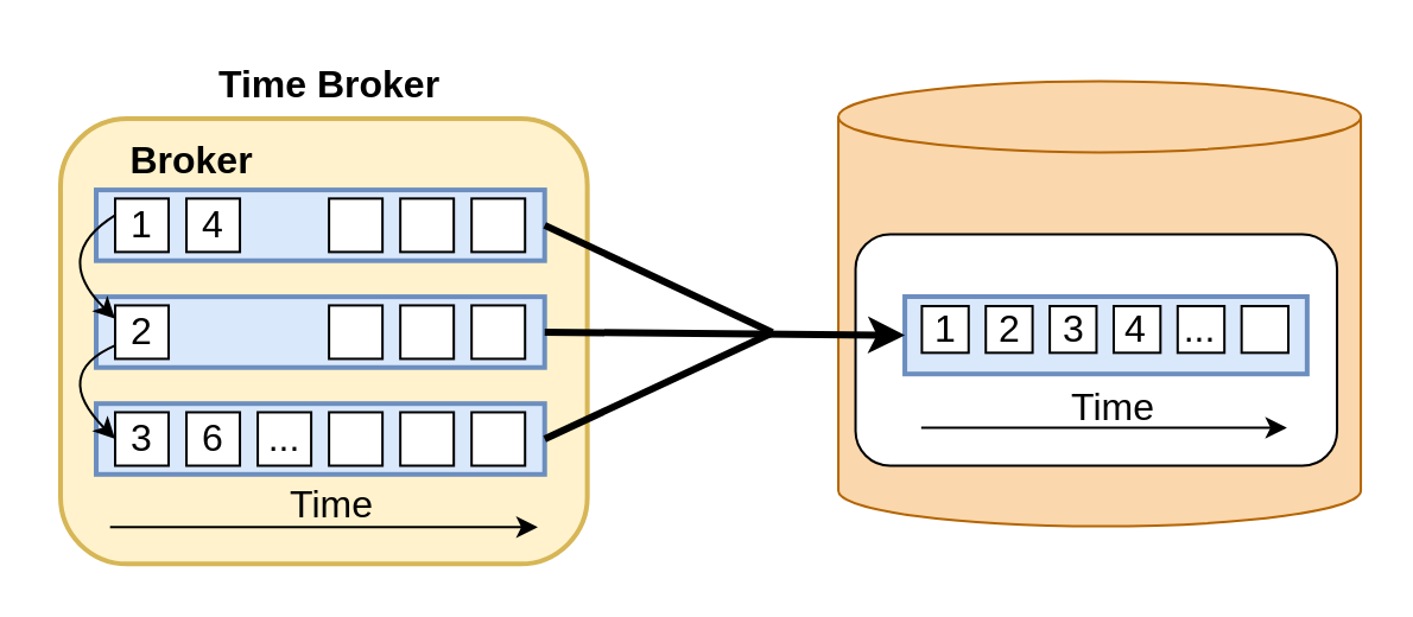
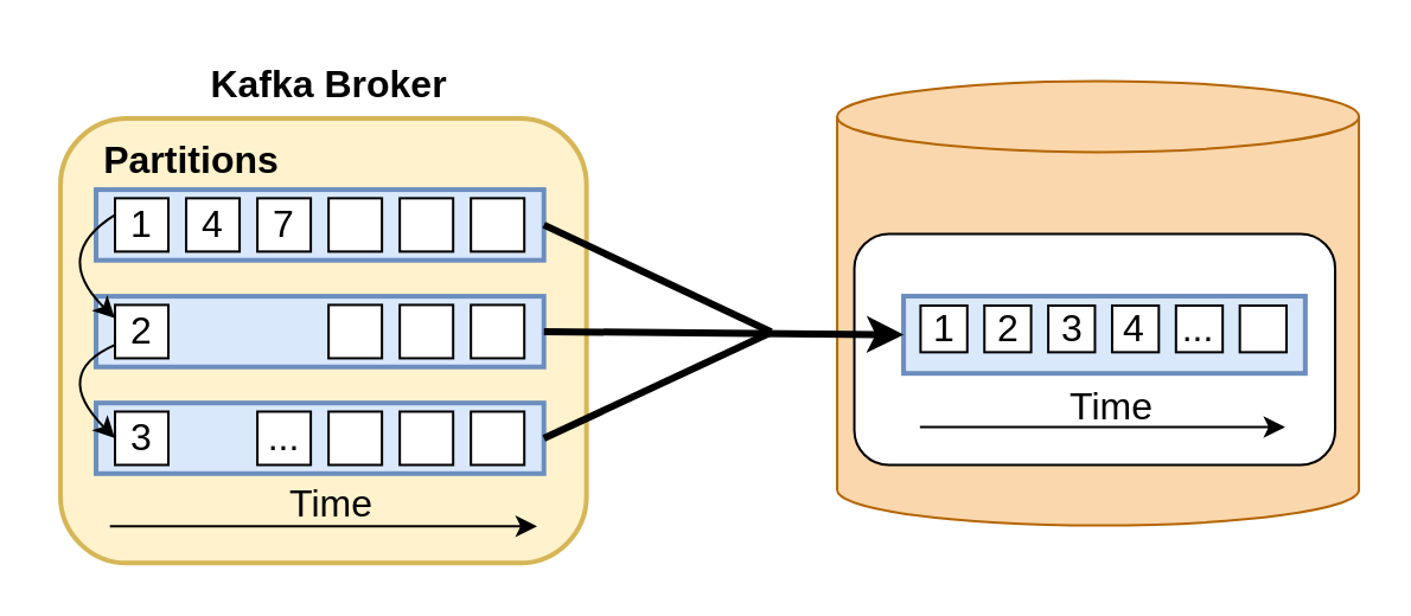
- <mxCell id="3" value="Time Broker" style="text;html=1;align=center;verticalAlign=middle;resizable=0;points=[];autosize=1;strokeColor=none;fillColor=none;fontStyle=1;fontSize=16;container=0;" vertex="1" parent="2"><mxGeometry x="57.582" width="120" height="30" as="geometry" /></mxCell>
+ <mxCell id="3" value="Kafka Broker" style="text;html=1;align=center;verticalAlign=middle;resizable=0;points=[];autosize=1;strokeColor=none;fillColor=none;fontStyle=1;fontSize=16;container=0;" vertex="1" parent="2"><mxGeometry x="57.582" width="120" height="30" as="geometry" /></mxCell>
- <mxCell id="5" value="Broker" style="text;html=1;align=center;verticalAlign=middle;resizable=0;points=[];autosize=1;strokeColor=none;fillColor=none;fontStyle=1;fontSize=16;container=0;" vertex="1" parent="2"><mxGeometry x="9.483" y="32.019" width="100" height="30" as="geometry" /></mxCell>
+ <mxCell id="5" value="Partitions" style="text;html=1;align=center;verticalAlign=middle;resizable=0;points=[];autosize=1;strokeColor=none;fillColor=none;fontStyle=1;fontSize=16;container=0;" vertex="1" parent="2"><mxGeometry x="9.483" y="32.019" width="100" height="30" as="geometry" /></mxCell>
+ <mxCell id="18" value="7" style="whiteSpace=wrap;html=1;aspect=fixed;fontSize=16;container=0;" vertex="1" parent="2"><mxGeometry x="87.128" y="63.181" width="22.514" height="22.514" as="geometry" /></mxCell>
- <mxCell id="8" value="6" style="whiteSpace=wrap;html=1;aspect=fixed;fontSize=16;container=0;" vertex="1" parent="2"><mxGeometry x="57.109" y="153.238" width="22.514" height="22.514" as="geometry" /></mxCell>
